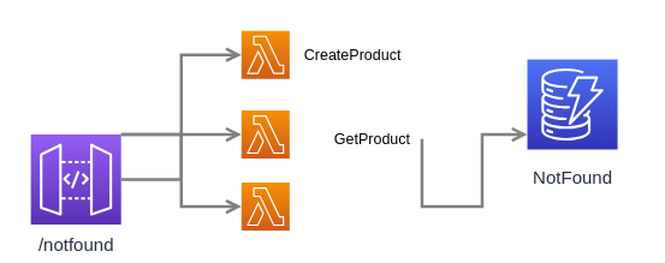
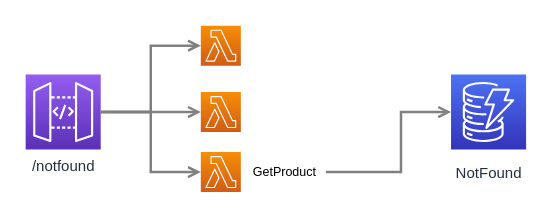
- <mxCell id="6" value="&lt;font style=&quot;font-size: 10px&quot;&gt;CreateProduct&lt;/font&gt;" style="text;html=1;strokeColor=none;fillColor=none;align=left;verticalAlign=middle;whiteSpace=wrap;rounded=0;" vertex="1" parent="1"><mxGeometry x="200" y="26.5" width="70" height="19" as="geometry" /></mxCell>
- <mxCell id="2" value="NotFound" style="outlineConnect=0;fontColor=#232F3E;gradientColor=#4D72F3;gradientDirection=north;fillColor=#3334B9;strokeColor=#ffffff;dashed=0;verticalLabelPosition=bottom;verticalAlign=top;align=center;html=1;fontSize=12;fontStyle=0;aspect=fixed;shape=mxgraph.aws4.resourceIcon;resIcon=mxgraph.aws4.dynamodb;labelBackgroundColor=#ffffff;spacingTop=5;" parent="1" vertex="1"><mxGeometry x="350" y="39" width="60" height="60" as="geometry" /></mxCell>
+ <mxCell id="2" value="NotFound" style="outlineConnect=0;fontColor=#232F3E;gradientColor=#4D72F3;gradientDirection=north;fillColor=#3334B9;strokeColor=#ffffff;dashed=0;verticalLabelPosition=bottom;verticalAlign=top;align=center;html=1;fontSize=12;fontStyle=0;aspect=fixed;shape=mxgraph.aws4.resourceIcon;resIcon=mxgraph.aws4.dynamodb;labelBackgroundColor=#ffffff;spacingTop=5;" parent="1" vertex="1"><mxGeometry x="360" y="59" width="60" height="60" as="geometry" /></mxCell>
- <mxCell id="9" value="&lt;font style=&quot;font-size: 10px&quot;&gt;GetProduct&lt;/font&gt;" style="text;html=1;strokeColor=none;fillColor=none;align=left;verticalAlign=middle;whiteSpace=wrap;rounded=0;" vertex="1" parent="1"><mxGeometry x="220" y="82.5" width="60" height="19" as="geometry" /></mxCell>
+ <mxCell id="9" value="&lt;font style=&quot;font-size: 10px&quot;&gt;GetProduct&lt;/font&gt;" style="text;html=1;strokeColor=none;fillColor=none;align=left;verticalAlign=middle;whiteSpace=wrap;rounded=0;" vertex="1" parent="1"><mxGeometry x="200" y="127.5" width="60" height="19" as="geometry" /></mxCell>
- <mxCell id="3" value="/notfound" style="outlineConnect=0;fontColor=#232F3E;gradientColor=#945DF2;gradientDirection=north;fillColor=#5A30B5;strokeColor=#ffffff;dashed=0;verticalLabelPosition=bottom;verticalAlign=top;align=center;html=1;fontSize=12;fontStyle=0;aspect=fixed;shape=mxgraph.aws4.resourceIcon;resIcon=mxgraph.aws4.api_gateway;labelBackgroundColor=#ffffff;" vertex="1" parent="1"><mxGeometry x="20" y="89" width="60" height="60" as="geometry" /></mxCell>
+ <mxCell id="3" value="/notfound" style="outlineConnect=0;fontColor=#232F3E;gradientColor=#945DF2;gradientDirection=north;fillColor=#5A30B5;strokeColor=#ffffff;dashed=0;verticalLabelPosition=bottom;verticalAlign=top;align=center;html=1;fontSize=12;fontStyle=0;aspect=fixed;shape=mxgraph.aws4.resourceIcon;resIcon=mxgraph.aws4.api_gateway;labelBackgroundColor=#ffffff;" vertex="1" parent="1"><mxGeometry x="20" y="59" width="60" height="60" as="geometry" /></mxCell>
